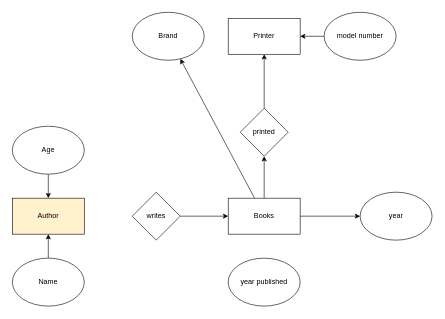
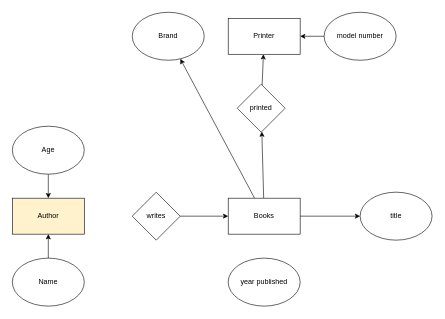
- <mxCell id="14" value="printed" style="rhombus;whiteSpace=wrap;html=1;rounded=0;" vertex="1" parent="1"><mxGeometry x="400" y="180" width="80" height="80" as="geometry" /></mxCell>
+ <mxCell id="14" value="printed" style="rhombus;whiteSpace=wrap;html=1;rounded=0;" vertex="1" parent="1"><mxGeometry x="395" y="140" width="80" height="80" as="geometry" /></mxCell>
- <mxCell id="16" value="year" style="ellipse;whiteSpace=wrap;html=1;" vertex="1" parent="1"><mxGeometry x="600" y="320" width="120" height="80" as="geometry" /></mxCell>
+ <mxCell id="16" value="title" style="ellipse;whiteSpace=wrap;html=1;" vertex="1" parent="1"><mxGeometry x="600" y="320" width="120" height="80" as="geometry" /></mxCell>
